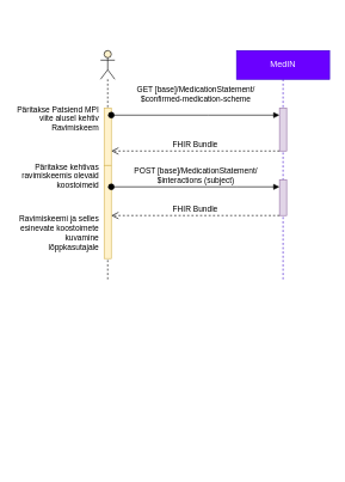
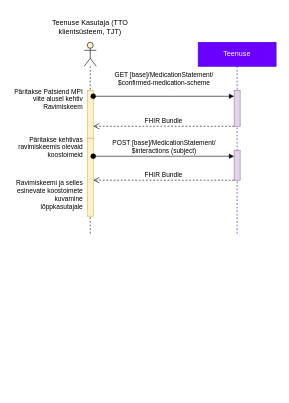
+ <mxCell id="6" value="Teenuse Kasutaja (TTO klientsüsteem, TJT)" style="text;html=1;strokeColor=none;fillColor=none;align=center;verticalAlign=middle;whiteSpace=wrap;rounded=0;" vertex="1" parent="1"><mxGeometry x="80" y="20" width="140" height="50" as="geometry" /></mxCell>
- <mxCell id="3" value="MedIN" style="shape=umlLifeline;perimeter=lifelinePerimeter;whiteSpace=wrap;html=1;container=1;dropTarget=0;collapsible=0;recursiveResize=0;outlineConnect=0;portConstraint=eastwest;newEdgeStyle={&quot;edgeStyle&quot;:&quot;elbowEdgeStyle&quot;,&quot;elbow&quot;:&quot;vertical&quot;,&quot;curved&quot;:0,&quot;rounded&quot;:0};fillColor=#6a00ff;strokeColor=#3700CC;fontColor=#ffffff;" vertex="1" parent="1"><mxGeometry x="330" y="70" width="130" height="320" as="geometry" /></mxCell>
+ <mxCell id="3" value="Teenuse" style="shape=umlLifeline;perimeter=lifelinePerimeter;whiteSpace=wrap;html=1;container=1;dropTarget=0;collapsible=0;recursiveResize=0;outlineConnect=0;portConstraint=eastwest;newEdgeStyle={&quot;edgeStyle&quot;:&quot;elbowEdgeStyle&quot;,&quot;elbow&quot;:&quot;vertical&quot;,&quot;curved&quot;:0,&quot;rounded&quot;:0};fillColor=#6a00ff;strokeColor=#3700CC;fontColor=#ffffff;" vertex="1" parent="1"><mxGeometry x="330" y="70" width="130" height="320" as="geometry" /></mxCell>
